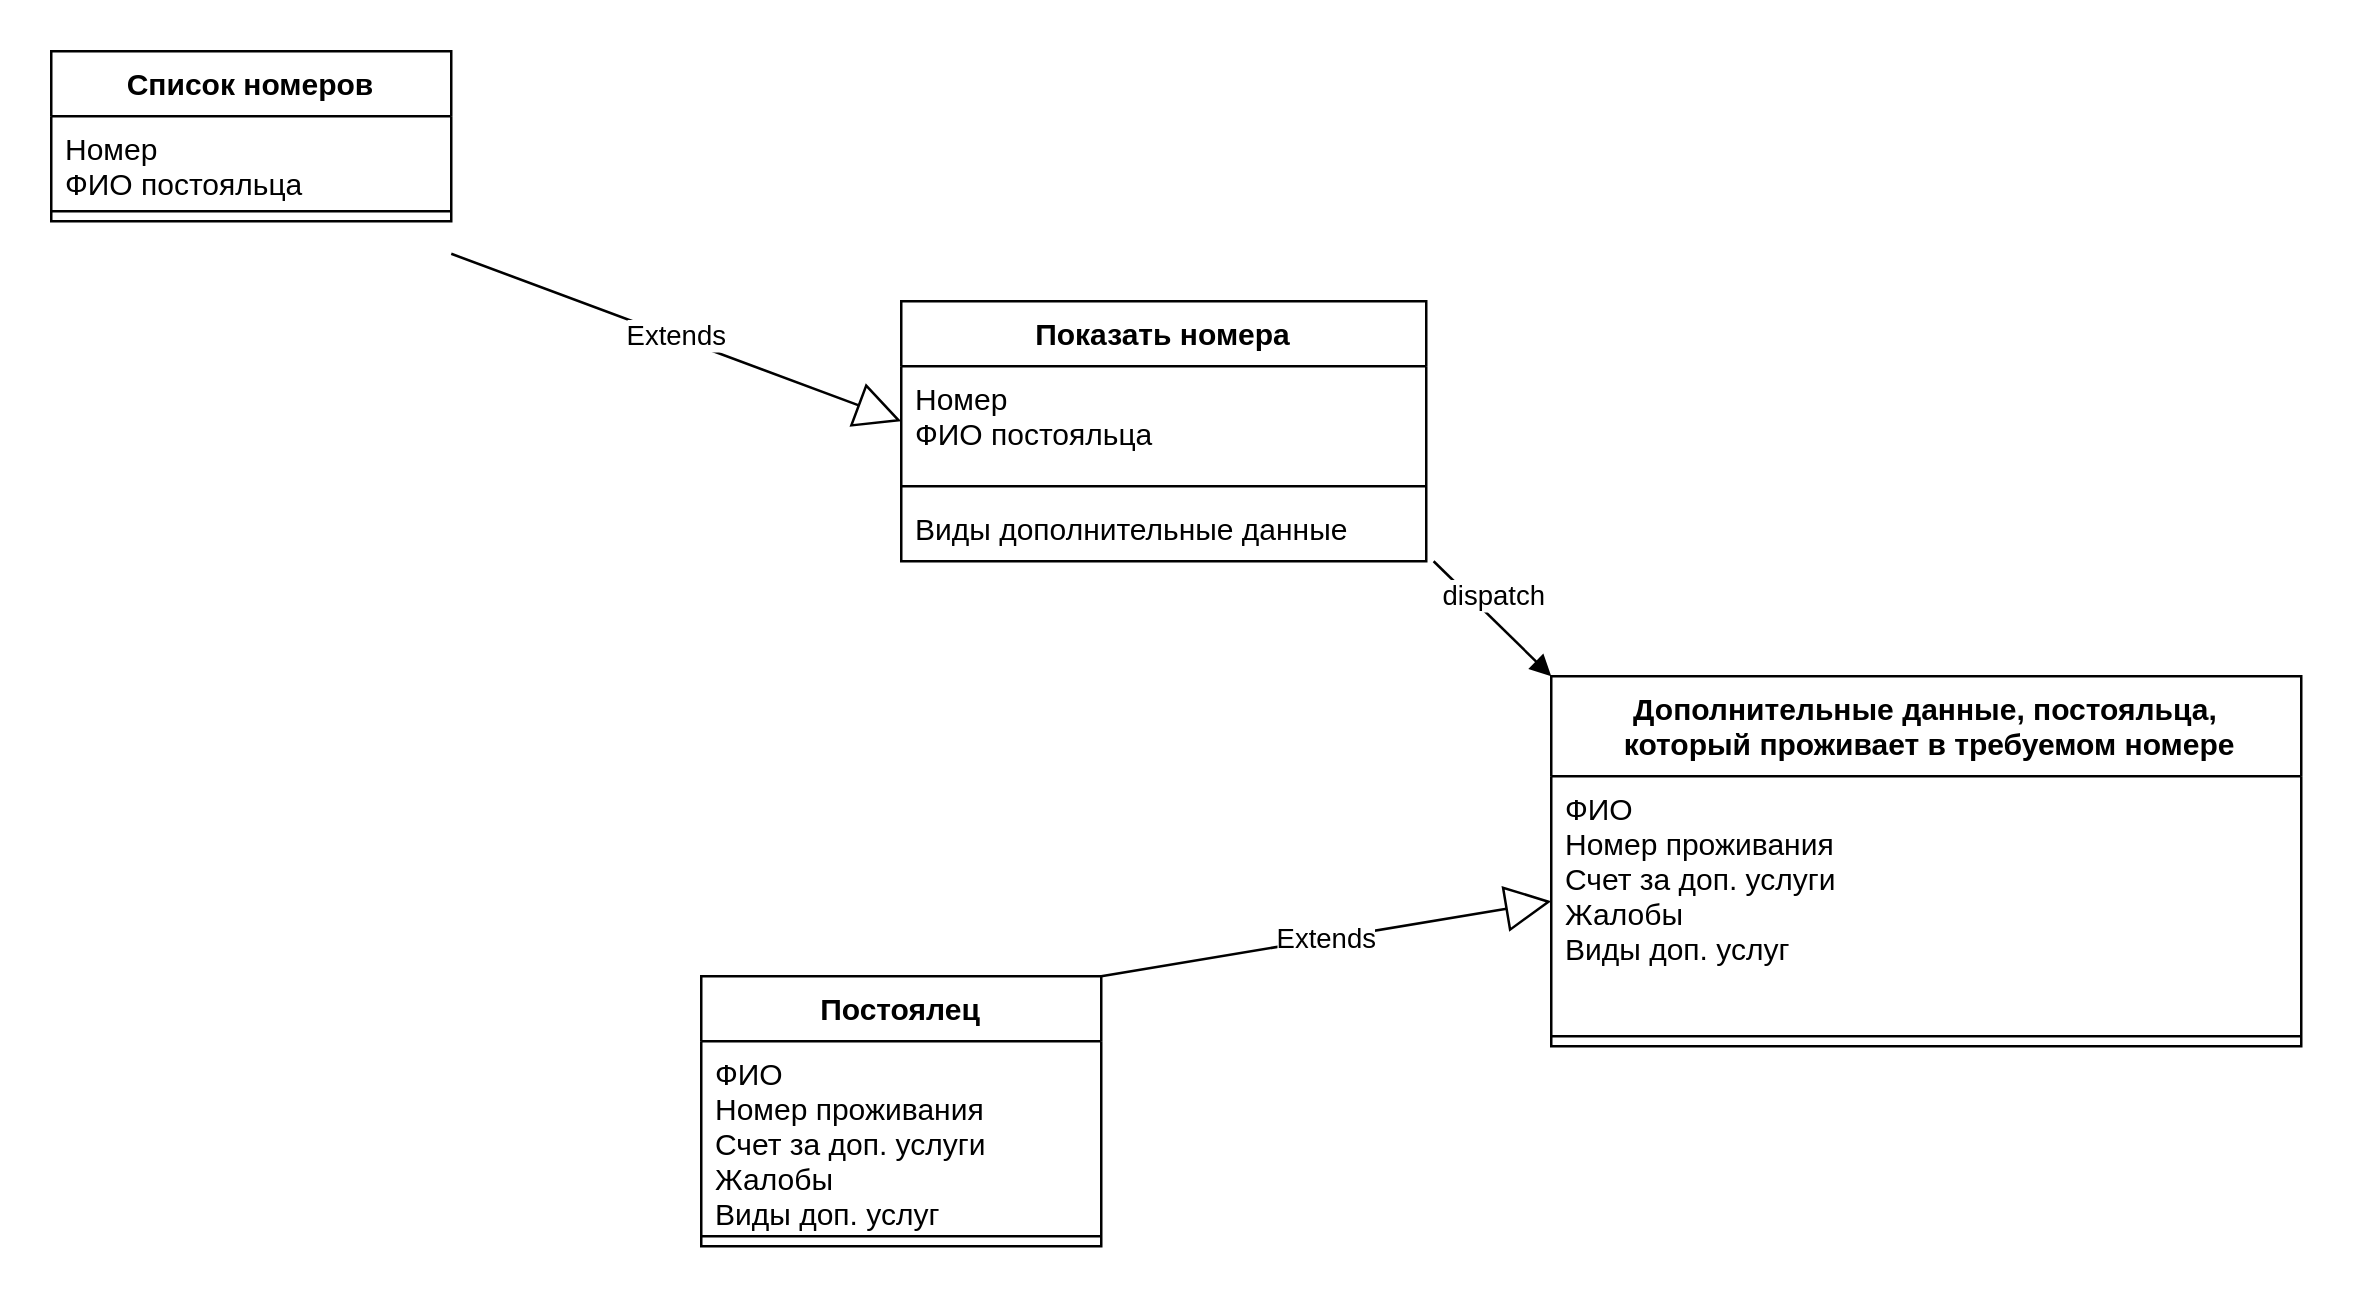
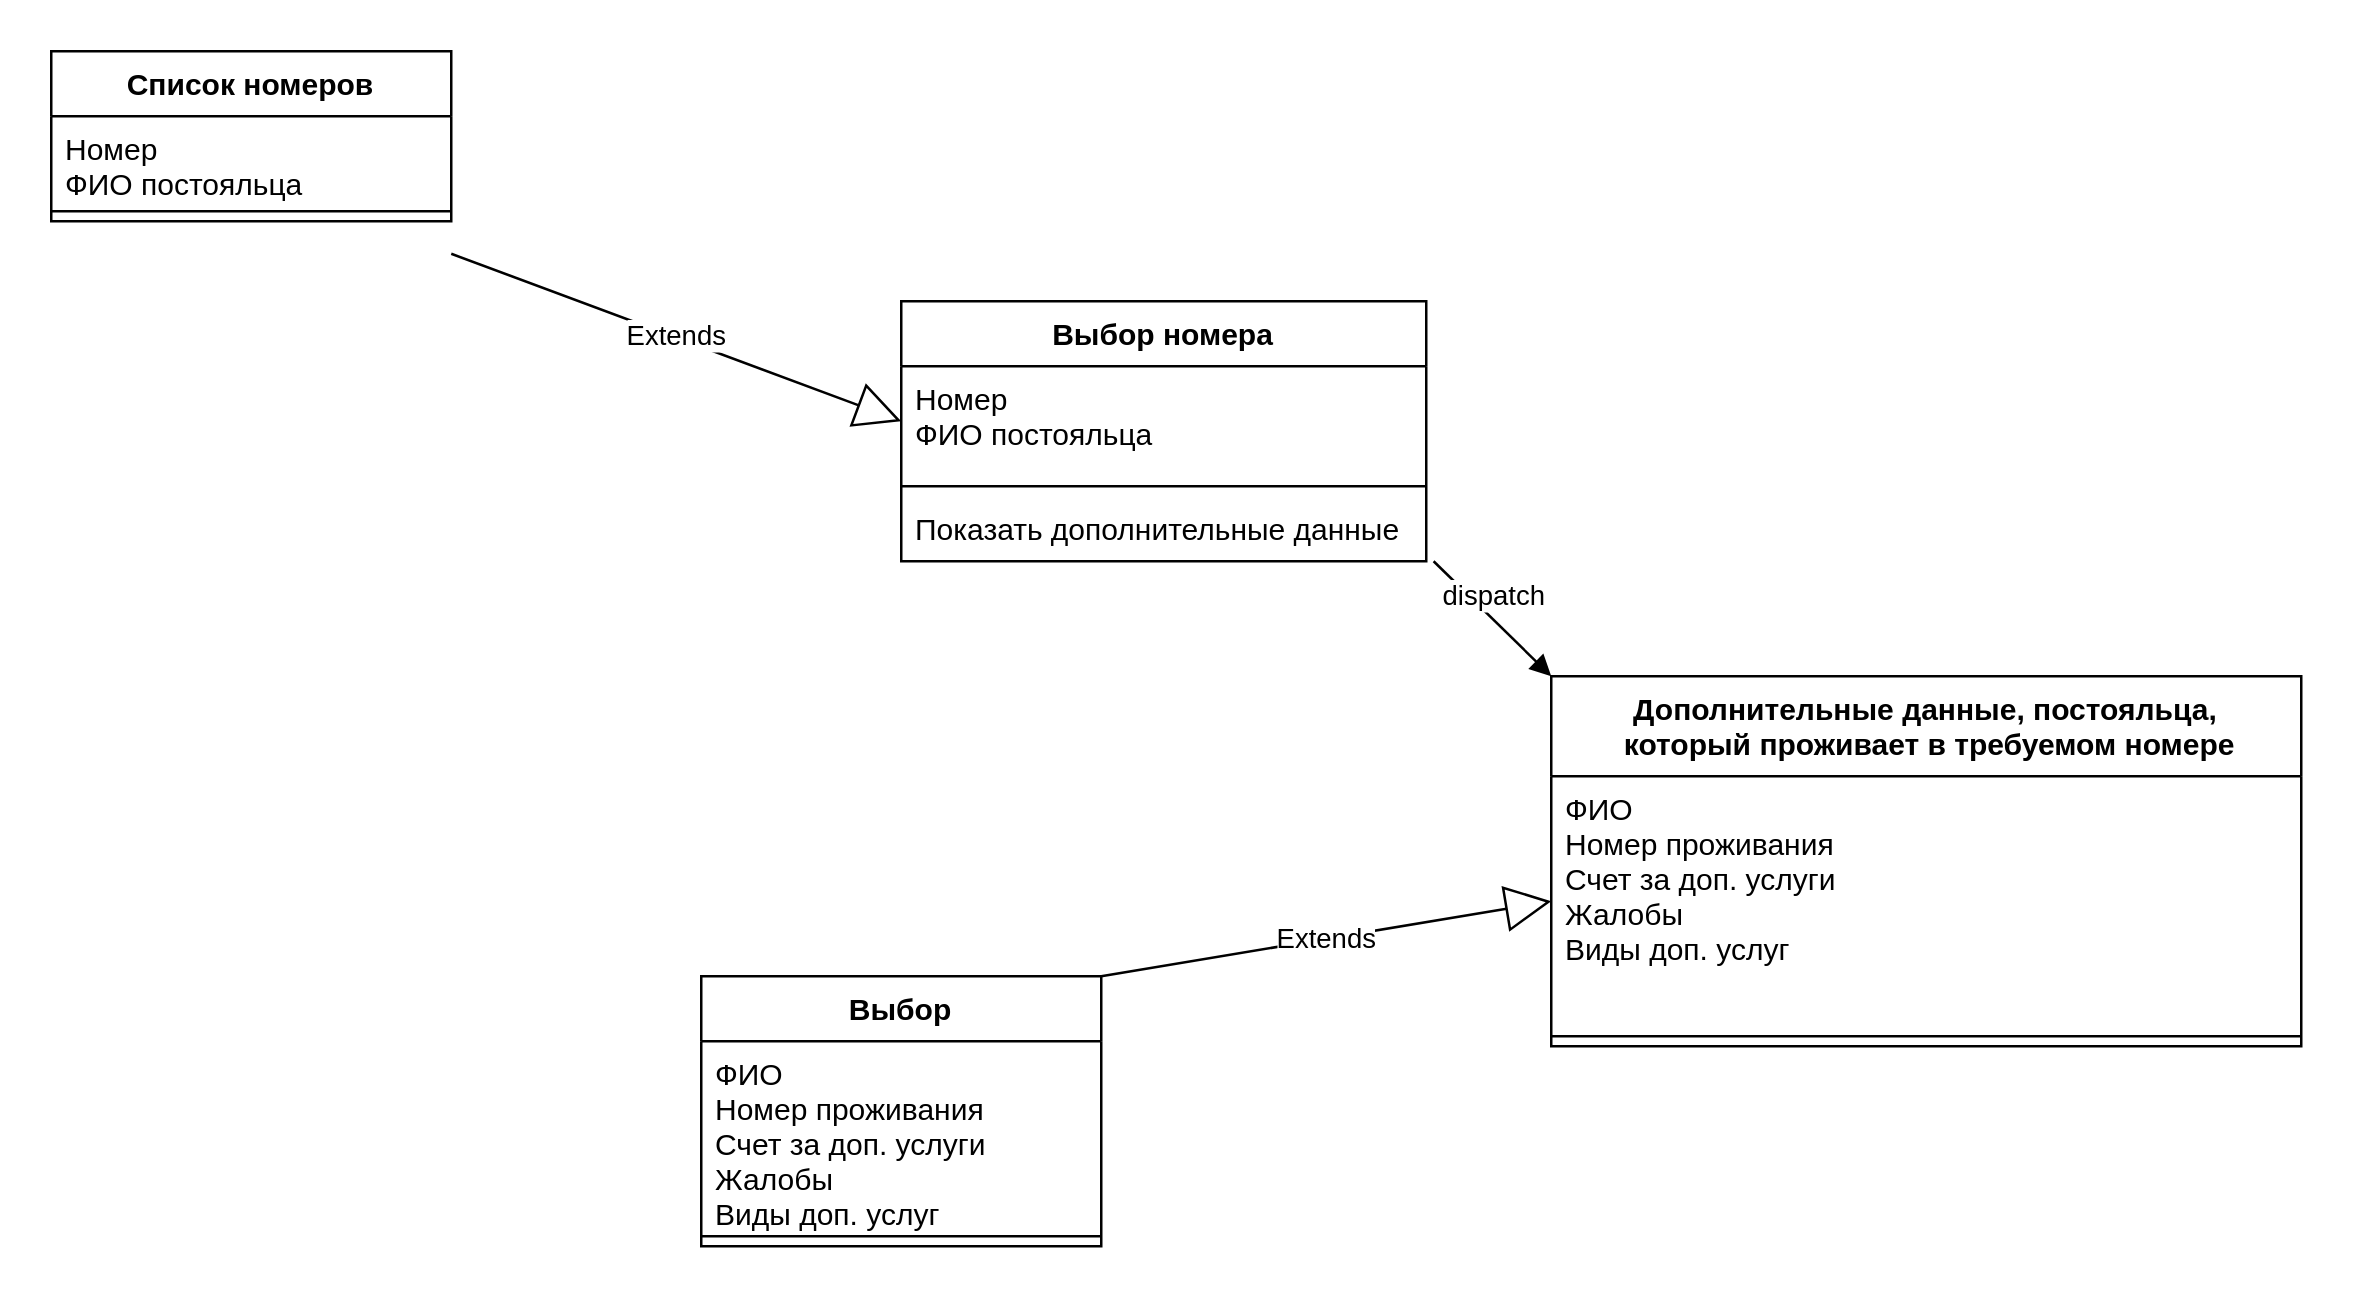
- <mxCell id="8" value="Показать номера" style="swimlane;fontStyle=1;align=center;verticalAlign=top;childLayout=stackLayout;horizontal=1;startSize=26;horizontalStack=0;resizeParent=1;resizeParentMax=0;resizeLast=0;collapsible=1;marginBottom=0;" vertex="1" parent="1"><mxGeometry x="360" y="120" width="210" height="104" as="geometry" /></mxCell>
+ <mxCell id="8" value="Выбор номера" style="swimlane;fontStyle=1;align=center;verticalAlign=top;childLayout=stackLayout;horizontal=1;startSize=26;horizontalStack=0;resizeParent=1;resizeParentMax=0;resizeLast=0;collapsible=1;marginBottom=0;" vertex="1" parent="1"><mxGeometry x="360" y="120" width="210" height="104" as="geometry" /></mxCell>
- <mxCell id="11" value="Виды дополнительные данные" style="text;strokeColor=none;fillColor=none;align=left;verticalAlign=top;spacingLeft=4;spacingRight=4;overflow=hidden;rotatable=0;points=[[0,0.5],[1,0.5]];portConstraint=eastwest;" vertex="1" parent="8"><mxGeometry y="78" width="210" height="26" as="geometry" /></mxCell>
+ <mxCell id="11" value="Показать дополнительные данные" style="text;strokeColor=none;fillColor=none;align=left;verticalAlign=top;spacingLeft=4;spacingRight=4;overflow=hidden;rotatable=0;points=[[0,0.5],[1,0.5]];portConstraint=eastwest;" vertex="1" parent="8"><mxGeometry y="78" width="210" height="26" as="geometry" /></mxCell>
- <mxCell id="2" value="Постоялец" style="swimlane;fontStyle=1;align=center;verticalAlign=top;childLayout=stackLayout;horizontal=1;startSize=26;horizontalStack=0;resizeParent=1;resizeParentMax=0;resizeLast=0;collapsible=1;marginBottom=0;" vertex="1" parent="1"><mxGeometry x="280" y="390" width="160" height="108" as="geometry" /></mxCell>
+ <mxCell id="2" value="Выбор" style="swimlane;fontStyle=1;align=center;verticalAlign=top;childLayout=stackLayout;horizontal=1;startSize=26;horizontalStack=0;resizeParent=1;resizeParentMax=0;resizeLast=0;collapsible=1;marginBottom=0;" vertex="1" parent="1"><mxGeometry x="280" y="390" width="160" height="108" as="geometry" /></mxCell>
